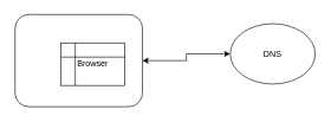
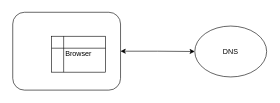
- <mxCell id="5" value="DNS" style="ellipse;whiteSpace=wrap;html=1;" parent="1" vertex="1"><mxGeometry x="324" y="33" width="120" height="85" as="geometry" /></mxCell>
+ <mxCell id="5" value="DNS" style="ellipse;whiteSpace=wrap;html=1;" parent="1" vertex="1"><mxGeometry x="324" y="43" width="120" height="85" as="geometry" /></mxCell>
